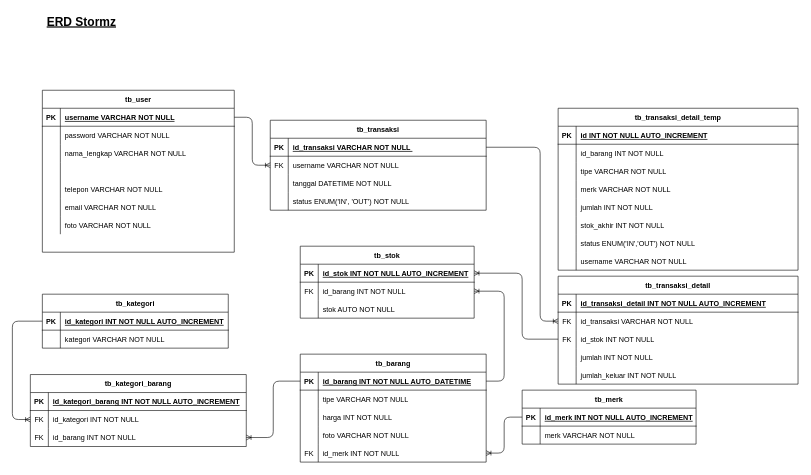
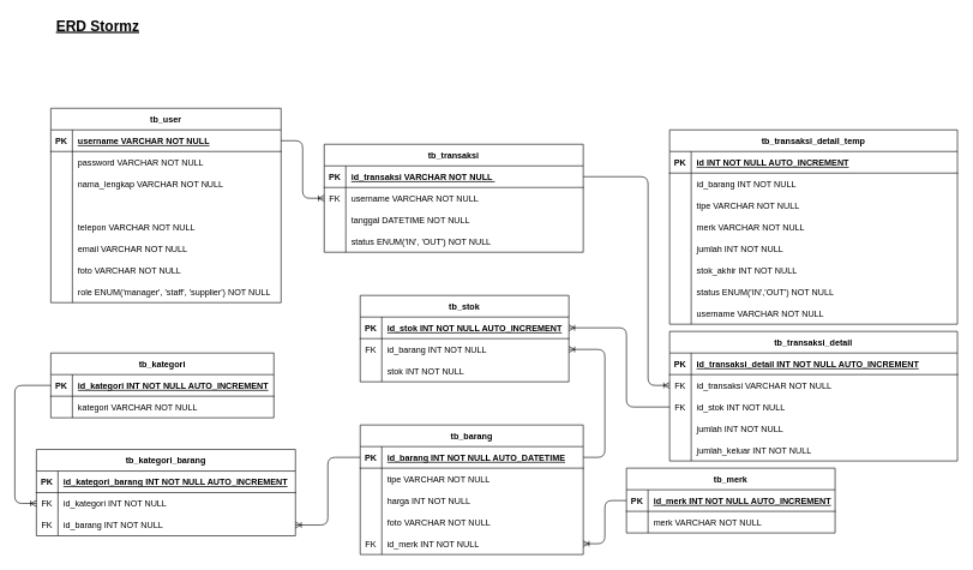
+ <mxCell id="25" value="role ENUM('manager', 'staff', 'supplier') NOT NULL" style="shape=partialRectangle;connectable=0;fillColor=none;top=0;left=0;bottom=0;right=0;align=left;spacingLeft=6;overflow=hidden;" parent="23" vertex="1"><mxGeometry x="30" width="290" height="30" as="geometry" /></mxCell>
- <mxCell id="95" value="stok AUTO NOT NULL" style="shape=partialRectangle;connectable=0;fillColor=none;top=0;left=0;bottom=0;right=0;align=left;spacingLeft=6;overflow=hidden;" parent="93" vertex="1"><mxGeometry x="30" width="260" height="30" as="geometry" /></mxCell>
+ <mxCell id="95" value="stok INT NOT NULL" style="shape=partialRectangle;connectable=0;fillColor=none;top=0;left=0;bottom=0;right=0;align=left;spacingLeft=6;overflow=hidden;" parent="93" vertex="1"><mxGeometry x="30" width="260" height="30" as="geometry" /></mxCell>
